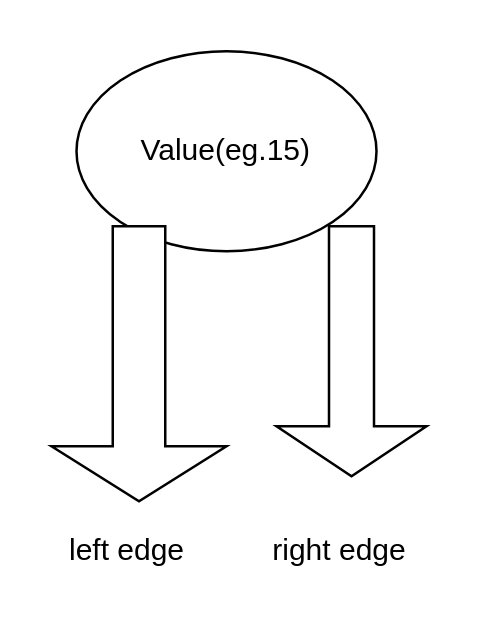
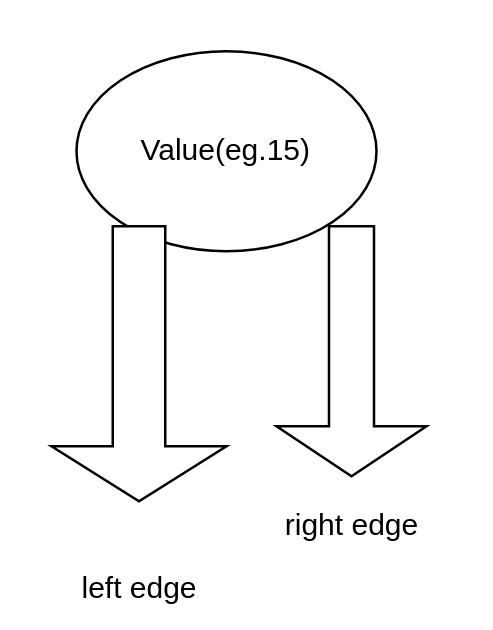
- <mxCell id="4" value="left edge" style="text;html=1;align=center;verticalAlign=middle;resizable=0;points=[];autosize=1;strokeColor=none;fillColor=none;" vertex="1" parent="1"><mxGeometry x="20" y="210" width="60" height="20" as="geometry" /></mxCell>
+ <mxCell id="4" value="left edge" style="text;html=1;align=center;verticalAlign=middle;resizable=0;points=[];autosize=1;strokeColor=none;fillColor=none;" vertex="1" parent="1"><mxGeometry x="25" y="225" width="60" height="20" as="geometry" /></mxCell>
- <mxCell id="6" value="right edge" style="text;html=1;align=center;verticalAlign=middle;resizable=0;points=[];autosize=1;strokeColor=none;fillColor=none;" vertex="1" parent="1"><mxGeometry x="100" y="210" width="70" height="20" as="geometry" /></mxCell>
+ <mxCell id="6" value="right edge" style="text;html=1;align=center;verticalAlign=middle;resizable=0;points=[];autosize=1;strokeColor=none;fillColor=none;" vertex="1" parent="1"><mxGeometry x="105" y="200" width="70" height="20" as="geometry" /></mxCell>
